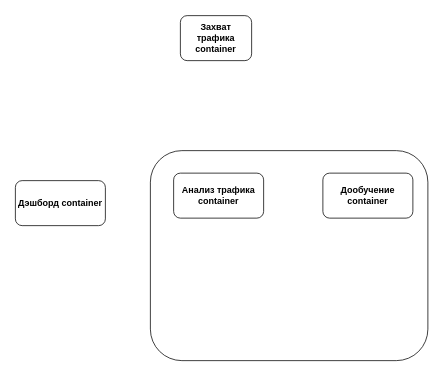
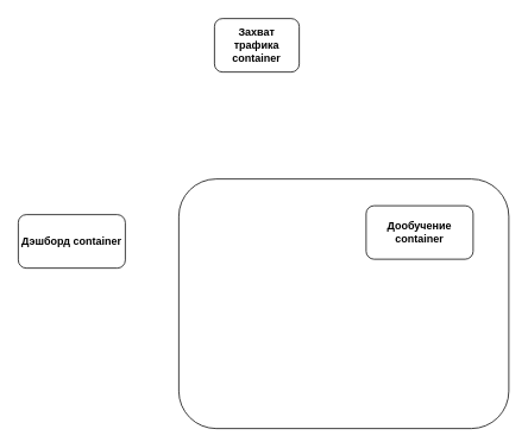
- <mxCell id="6" value="&lt;span style=&quot;font-weight: 700;&quot;&gt;Анализ трафика container&lt;/span&gt;" style="rounded=1;whiteSpace=wrap;html=1;" vertex="1" parent="1"><mxGeometry x="231" y="230" width="120" height="60" as="geometry" /></mxCell>
- <mxCell id="4" value="&lt;span style=&quot;font-weight: 700;&quot;&gt;Дообучение container&lt;/span&gt;" style="rounded=1;whiteSpace=wrap;html=1;" vertex="1" parent="1"><mxGeometry x="430" y="230" width="120" height="60" as="geometry" /></mxCell>
+ <mxCell id="4" value="&lt;span style=&quot;font-weight: 700;&quot;&gt;Дообучение container&lt;/span&gt;" style="rounded=1;whiteSpace=wrap;html=1;" vertex="1" parent="1"><mxGeometry x="410" y="230" width="120" height="60" as="geometry" /></mxCell>
